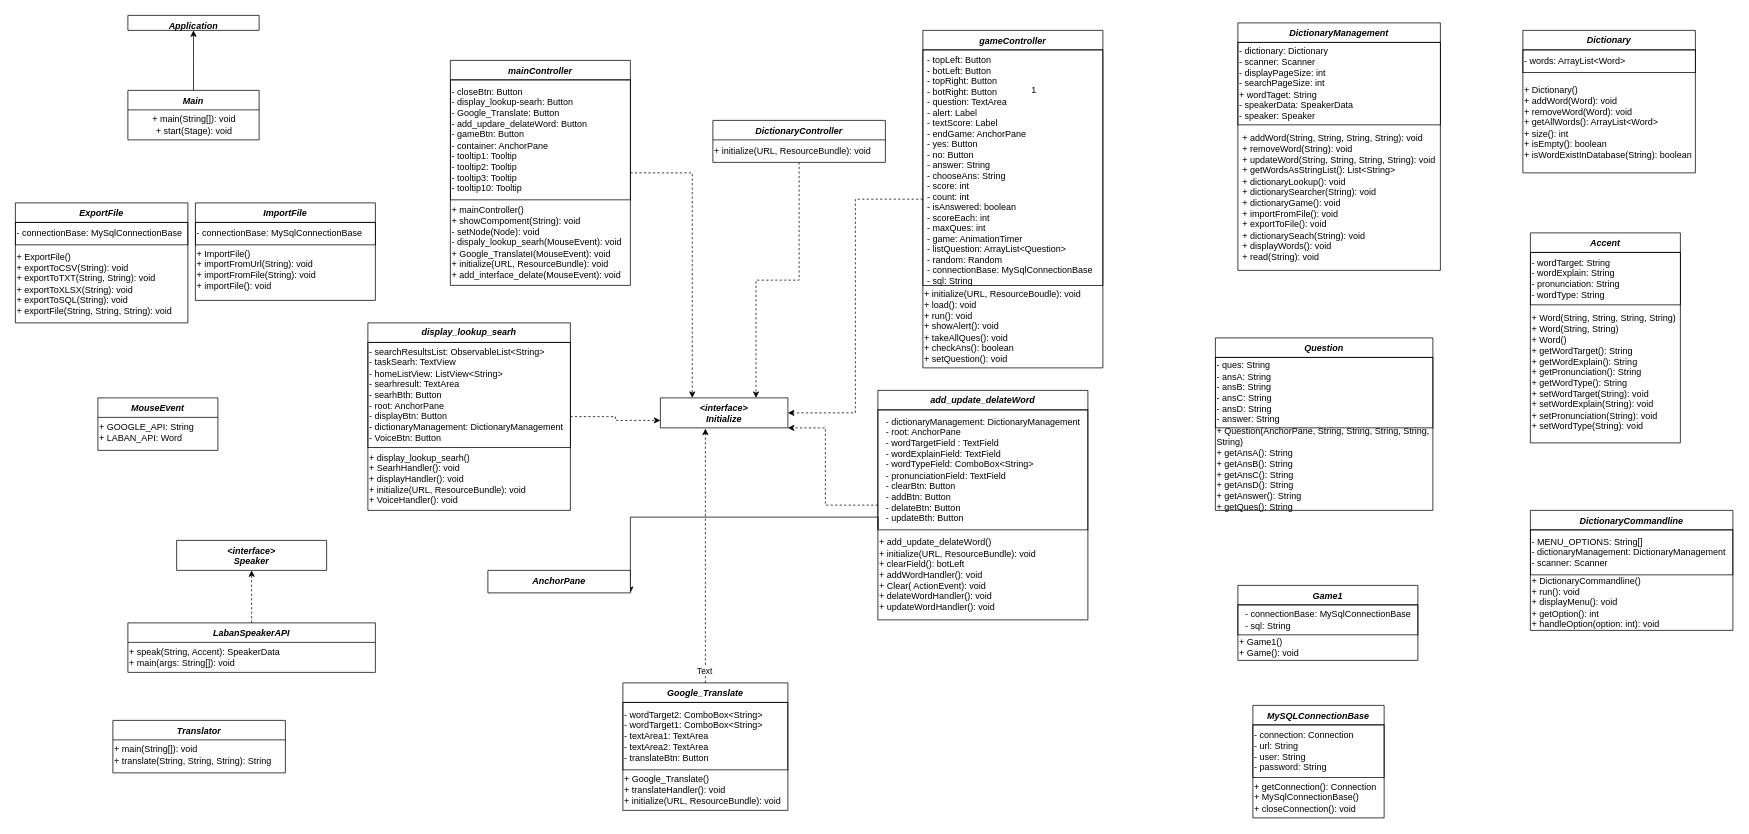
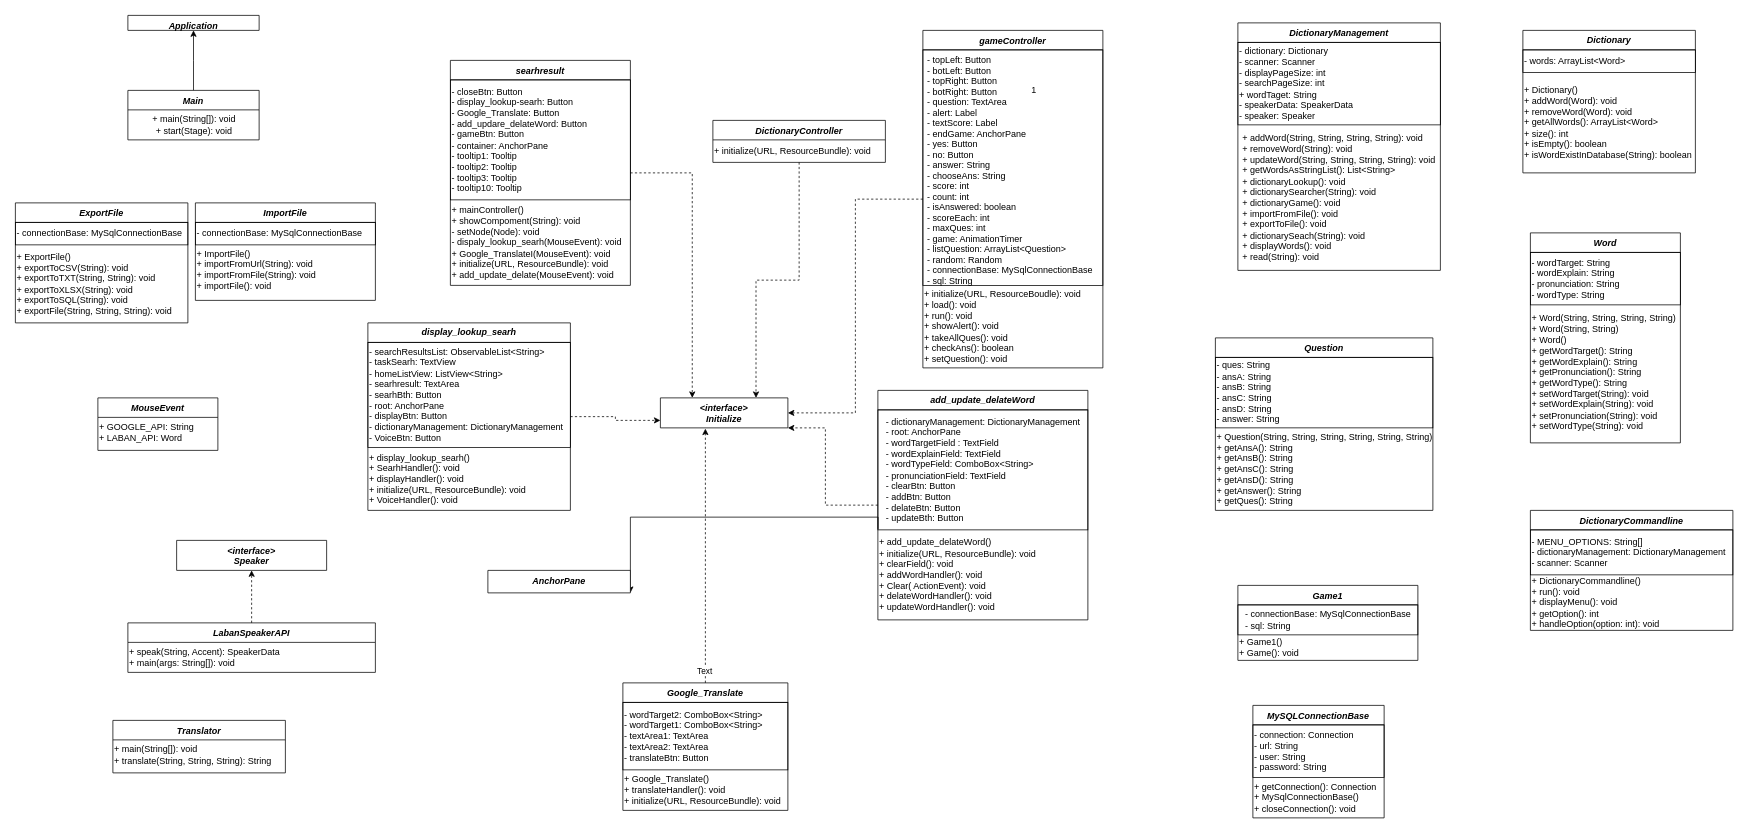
- <mxCell id="25" value="mainController" style="swimlane;fontStyle=3;align=center;verticalAlign=top;childLayout=stackLayout;horizontal=1;startSize=26;horizontalStack=0;resizeParent=1;resizeLast=0;collapsible=1;marginBottom=0;rounded=0;shadow=0;strokeWidth=1;" vertex="1" parent="1"><mxGeometry x="600" y="80" width="240" height="300" as="geometry"><mxRectangle x="340" y="380" width="170" height="26" as="alternateBounds" /></mxGeometry></mxCell>
+ <mxCell id="25" value="searhresult" style="swimlane;fontStyle=3;align=center;verticalAlign=top;childLayout=stackLayout;horizontal=1;startSize=26;horizontalStack=0;resizeParent=1;resizeLast=0;collapsible=1;marginBottom=0;rounded=0;shadow=0;strokeWidth=1;" vertex="1" parent="1"><mxGeometry x="600" y="80" width="240" height="300" as="geometry"><mxRectangle x="340" y="380" width="170" height="26" as="alternateBounds" /></mxGeometry></mxCell>
- <mxCell id="27" value="+ mainController()&lt;br&gt;+ showCompoment(String): void&lt;br&gt;- setNode(Node): void&lt;br&gt;- dispaly_lookup_searh(MouseEvent): void&lt;br&gt;+ Google_TranslateI(MouseEvent): void&lt;br&gt;+ initialize(URL, ResourceBundle): void&lt;br&gt;+ add_interface_delate(MouseEvent): void" style="text;html=1;strokeColor=none;fillColor=none;align=left;verticalAlign=middle;whiteSpace=wrap;rounded=0;" vertex="1" parent="25"><mxGeometry y="186" width="240" height="114" as="geometry" /></mxCell>
+ <mxCell id="27" value="+ mainController()&lt;br&gt;+ showCompoment(String): void&lt;br&gt;- setNode(Node): void&lt;br&gt;- dispaly_lookup_searh(MouseEvent): void&lt;br&gt;+ Google_TranslateI(MouseEvent): void&lt;br&gt;+ initialize(URL, ResourceBundle): void&lt;br&gt;+ add_update_delate(MouseEvent): void" style="text;html=1;strokeColor=none;fillColor=none;align=left;verticalAlign=middle;whiteSpace=wrap;rounded=0;" vertex="1" parent="25"><mxGeometry y="186" width="240" height="114" as="geometry" /></mxCell>
- <mxCell id="37" value="Accent" style="swimlane;fontStyle=3;align=center;verticalAlign=top;childLayout=stackLayout;horizontal=1;startSize=26;horizontalStack=0;resizeParent=1;resizeLast=0;collapsible=1;marginBottom=0;rounded=0;shadow=0;strokeWidth=1;" vertex="1" parent="1"><mxGeometry x="2040" y="310" width="200" height="280" as="geometry"><mxRectangle x="550" y="140" width="160" height="26" as="alternateBounds" /></mxGeometry></mxCell>
+ <mxCell id="37" value="Word" style="swimlane;fontStyle=3;align=center;verticalAlign=top;childLayout=stackLayout;horizontal=1;startSize=26;horizontalStack=0;resizeParent=1;resizeLast=0;collapsible=1;marginBottom=0;rounded=0;shadow=0;strokeWidth=1;" vertex="1" parent="1"><mxGeometry x="2040" y="310" width="200" height="280" as="geometry"><mxRectangle x="550" y="140" width="160" height="26" as="alternateBounds" /></mxGeometry></mxCell>
- <mxCell id="11" value="+ Question(AnchorPane, String, String, String, String, String)&lt;br&gt;+ getAnsA(): String&lt;br&gt;+ getAnsB(): String&lt;br&gt;+ getAnsC(): String&lt;br&gt;+ getAnsD(): String&lt;br&gt;+ getAnswer(): String&lt;br&gt;+ getQues(): String" style="text;html=1;strokeColor=none;fillColor=none;align=left;verticalAlign=middle;whiteSpace=wrap;rounded=0;" parent="9" vertex="1"><mxGeometry y="120" width="290" height="110" as="geometry" /></mxCell>
+ <mxCell id="11" value="+ Question(String, String, String, String, String, String)&lt;br&gt;+ getAnsA(): String&lt;br&gt;+ getAnsB(): String&lt;br&gt;+ getAnsC(): String&lt;br&gt;+ getAnsD(): String&lt;br&gt;+ getAnswer(): String&lt;br&gt;+ getQues(): String" style="text;html=1;strokeColor=none;fillColor=none;align=left;verticalAlign=middle;whiteSpace=wrap;rounded=0;" parent="9" vertex="1"><mxGeometry y="120" width="290" height="110" as="geometry" /></mxCell>
- <mxCell id="17" value="+&amp;nbsp;add_update_delateWord()&lt;br&gt;+ initialize(URL, ResourceBundle): void&lt;br&gt;+ clearField(): botLeft&lt;br&gt;+&amp;nbsp;addWordHandler(): void&lt;br&gt;+ Clear( ActionEvent): void&lt;br&gt;+&amp;nbsp;delateWordHandler(): void&lt;br&gt;&lt;span style=&quot;background-color: initial;&quot;&gt;+&amp;nbsp;&lt;/span&gt;updateWordHandler(): void" style="text;html=1;strokeColor=none;fillColor=none;align=left;verticalAlign=middle;whiteSpace=wrap;rounded=0;" vertex="1" parent="15"><mxGeometry y="186" width="280" height="120" as="geometry" /></mxCell>
+ <mxCell id="17" value="+&amp;nbsp;add_update_delateWord()&lt;br&gt;+ initialize(URL, ResourceBundle): void&lt;br&gt;+ clearField(): void&lt;br&gt;+&amp;nbsp;addWordHandler(): void&lt;br&gt;+ Clear( ActionEvent): void&lt;br&gt;+&amp;nbsp;delateWordHandler(): void&lt;br&gt;&lt;span style=&quot;background-color: initial;&quot;&gt;+&amp;nbsp;&lt;/span&gt;updateWordHandler(): void" style="text;html=1;strokeColor=none;fillColor=none;align=left;verticalAlign=middle;whiteSpace=wrap;rounded=0;" vertex="1" parent="15"><mxGeometry y="186" width="280" height="120" as="geometry" /></mxCell>
